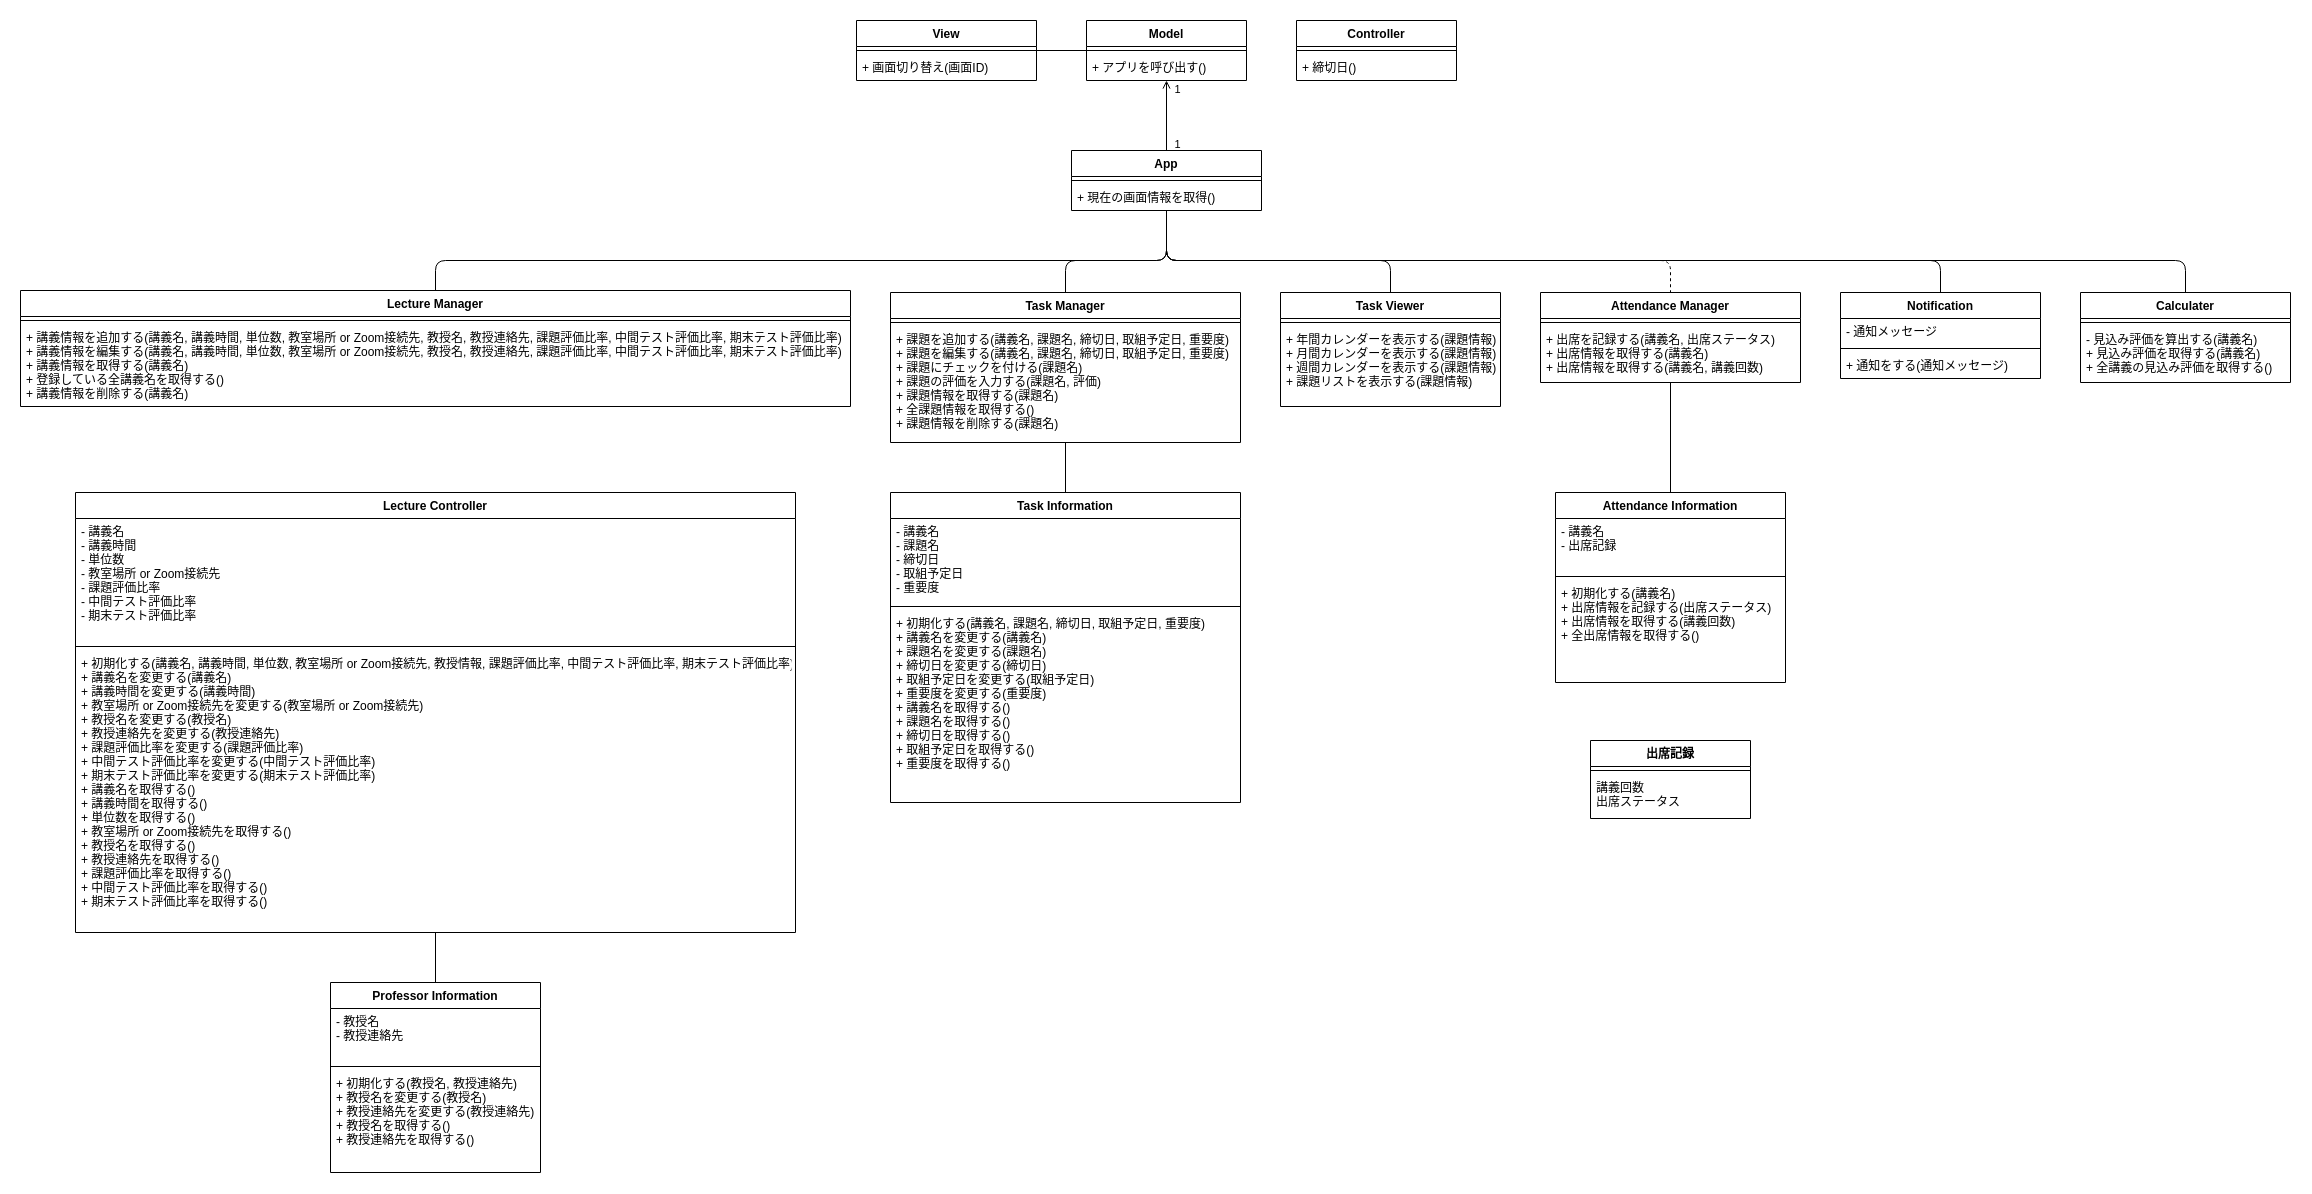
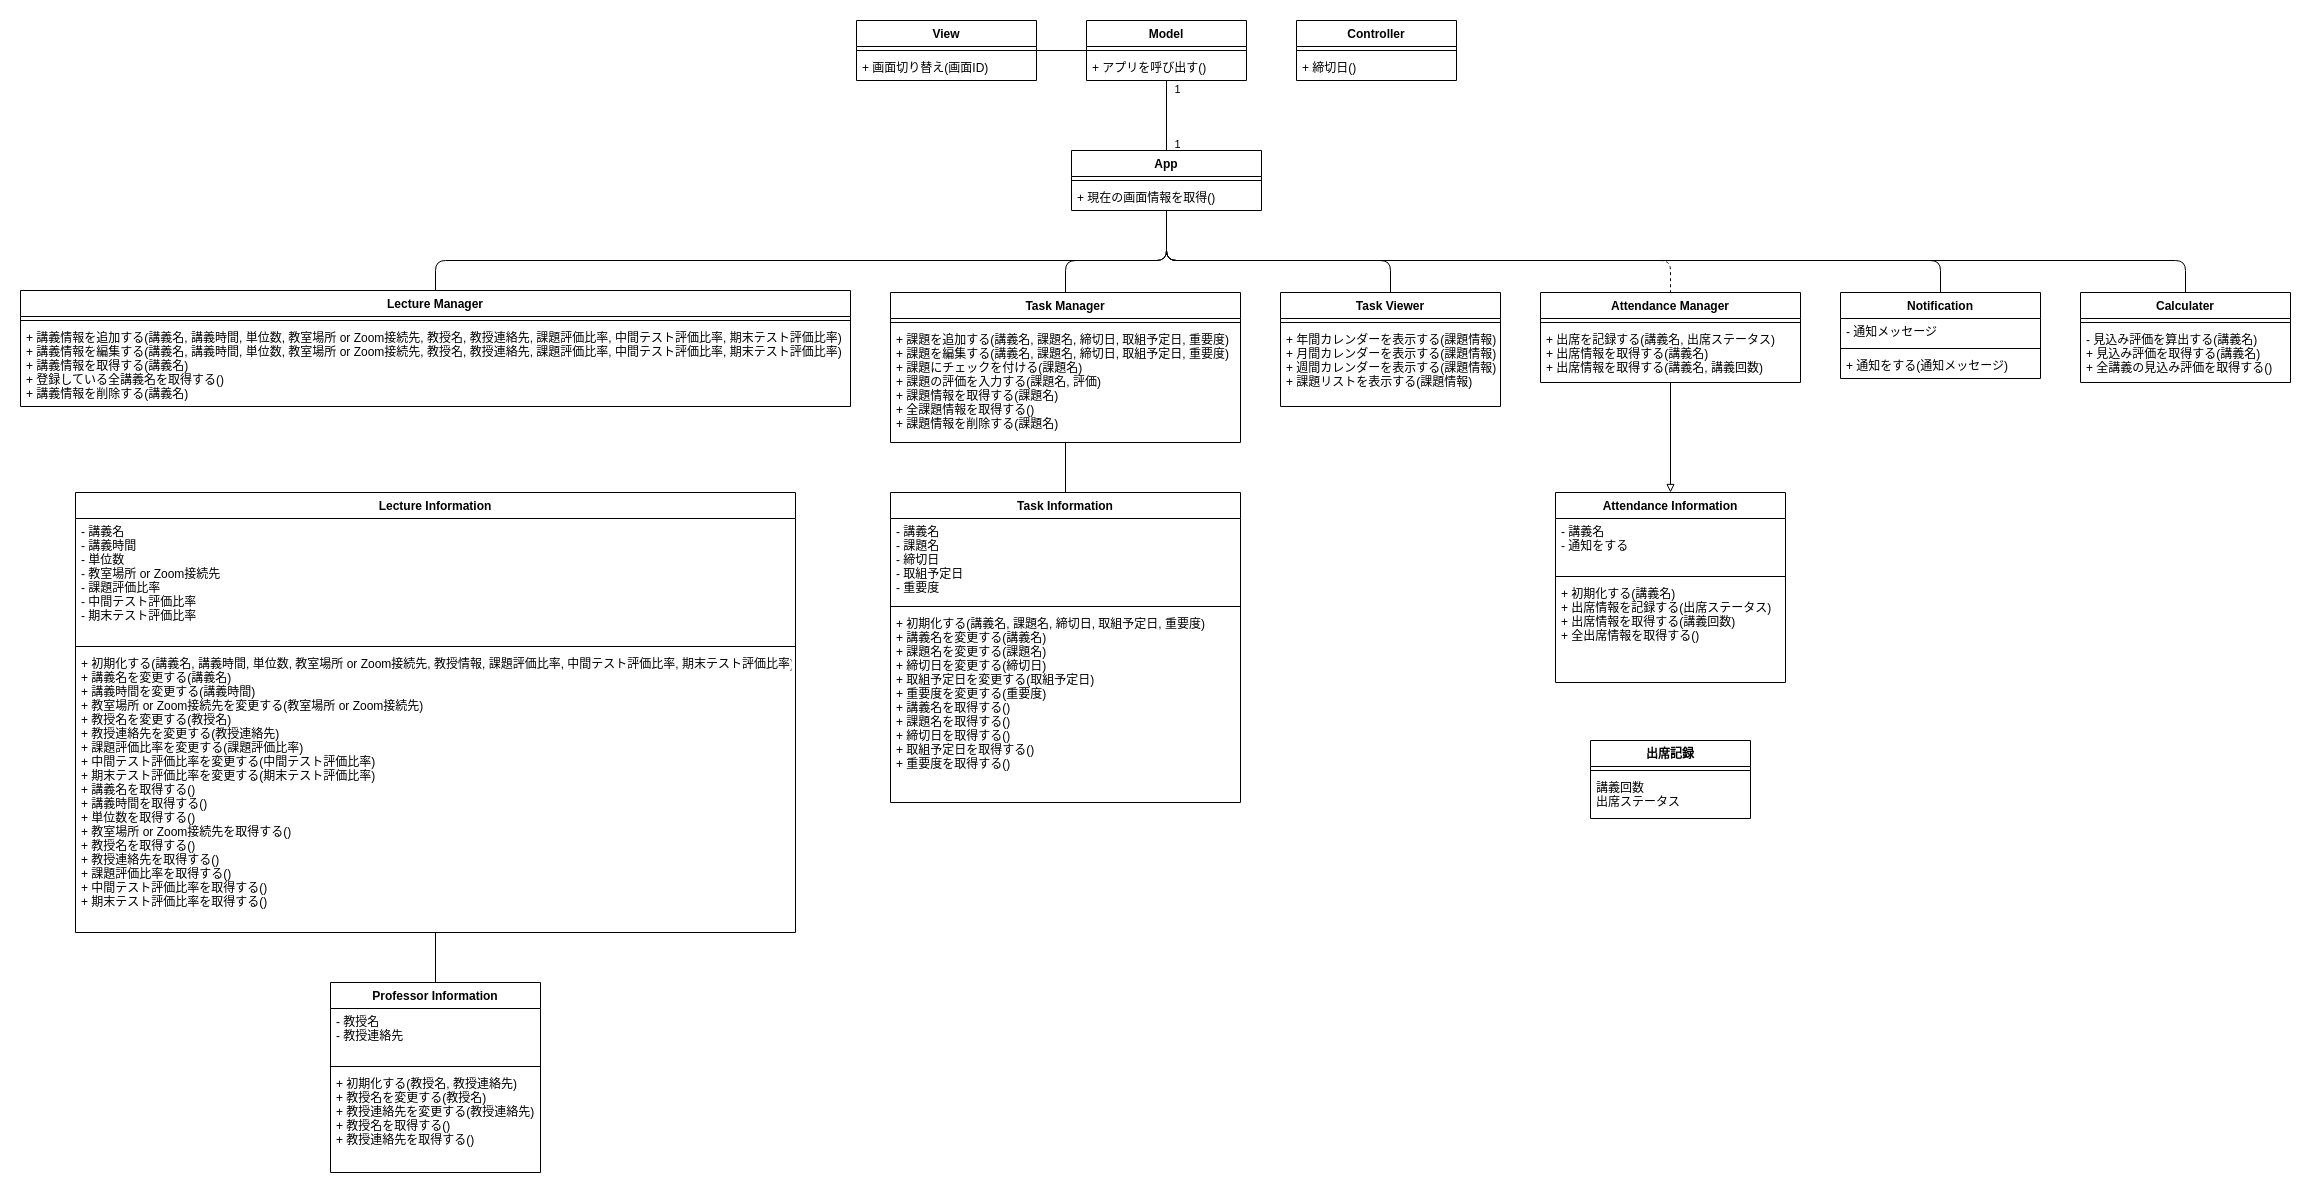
- <mxCell id="33" value="" style="edgeStyle=none;html=1;endArrow=open;endFill=0;strokeColor=#000000;" edge="1" parent="1" source="42" target="7"><mxGeometry relative="1" as="geometry" /></mxCell>
+ <mxCell id="33" value="" style="edgeStyle=none;html=1;endArrow=none;endFill=0;strokeColor=#000000;" edge="1" parent="1" source="42" target="7"><mxGeometry relative="1" as="geometry" /></mxCell>
- <mxCell id="22" style="edgeStyle=none;html=1;entryX=0.5;entryY=0;entryDx=0;entryDy=0;fontColor=#000000;endArrow=none;endFill=0;strokeColor=#000000;" edge="1" parent="1" source="23" target="58"><mxGeometry relative="1" as="geometry" /></mxCell>
+ <mxCell id="22" style="edgeStyle=none;html=1;entryX=0.5;entryY=0;entryDx=0;entryDy=0;fontColor=#000000;endArrow=block;endFill=0;strokeColor=#000000;" edge="1" parent="1" source="23" target="58"><mxGeometry relative="1" as="geometry" /></mxCell>
- <mxCell id="46" value="Lecture Controller" style="swimlane;fontStyle=1;align=center;verticalAlign=top;childLayout=stackLayout;horizontal=1;startSize=26;horizontalStack=0;resizeParent=1;resizeParentMax=0;resizeLast=0;collapsible=1;marginBottom=0;fontColor=#000000;strokeColor=#000000;fillColor=#FFFFFF;" vertex="1" parent="1"><mxGeometry x="75" y="492" width="720" height="440" as="geometry" /></mxCell>
+ <mxCell id="46" value="Lecture Information" style="swimlane;fontStyle=1;align=center;verticalAlign=top;childLayout=stackLayout;horizontal=1;startSize=26;horizontalStack=0;resizeParent=1;resizeParentMax=0;resizeLast=0;collapsible=1;marginBottom=0;fontColor=#000000;strokeColor=#000000;fillColor=#FFFFFF;" vertex="1" parent="1"><mxGeometry x="75" y="492" width="720" height="440" as="geometry" /></mxCell>
- <mxCell id="59" value="- 講義名&#10;- 出席記録" style="text;strokeColor=none;fillColor=none;align=left;verticalAlign=top;spacingLeft=4;spacingRight=4;overflow=hidden;rotatable=0;points=[[0,0.5],[1,0.5]];portConstraint=eastwest;fontColor=#000000;" vertex="1" parent="58"><mxGeometry y="26" width="230" height="54" as="geometry" /></mxCell>
+ <mxCell id="59" value="- 講義名&#10;- 通知をする" style="text;strokeColor=none;fillColor=none;align=left;verticalAlign=top;spacingLeft=4;spacingRight=4;overflow=hidden;rotatable=0;points=[[0,0.5],[1,0.5]];portConstraint=eastwest;fontColor=#000000;" vertex="1" parent="58"><mxGeometry y="26" width="230" height="54" as="geometry" /></mxCell>
